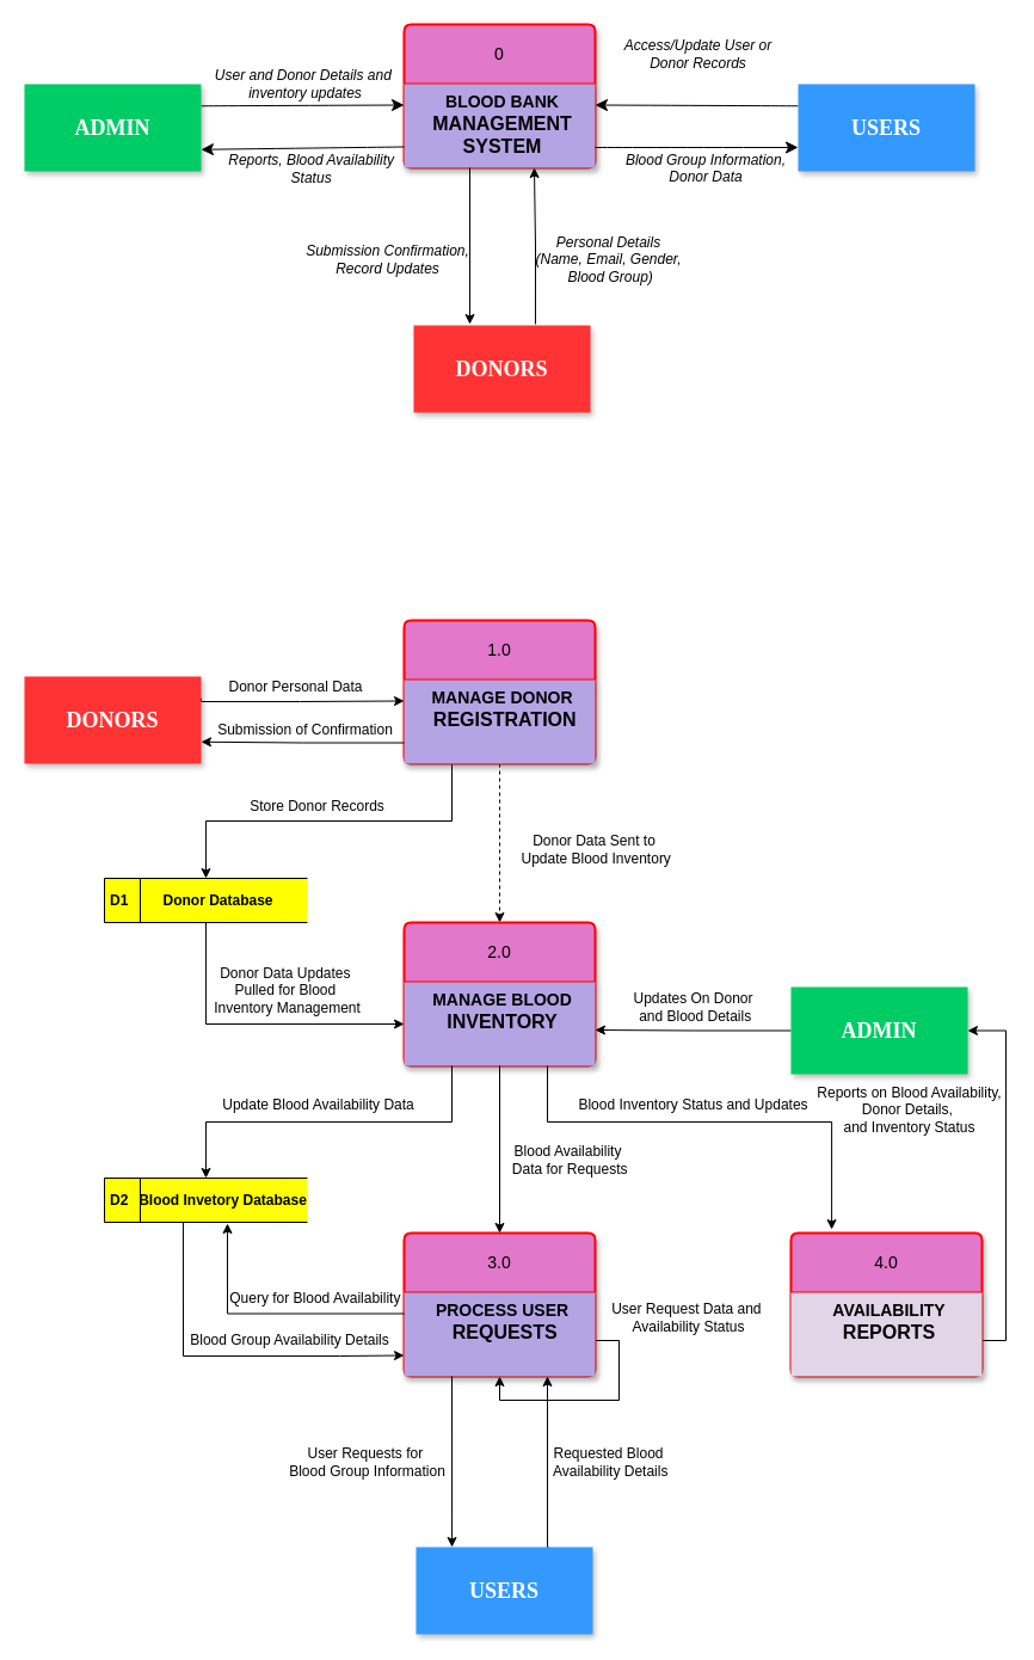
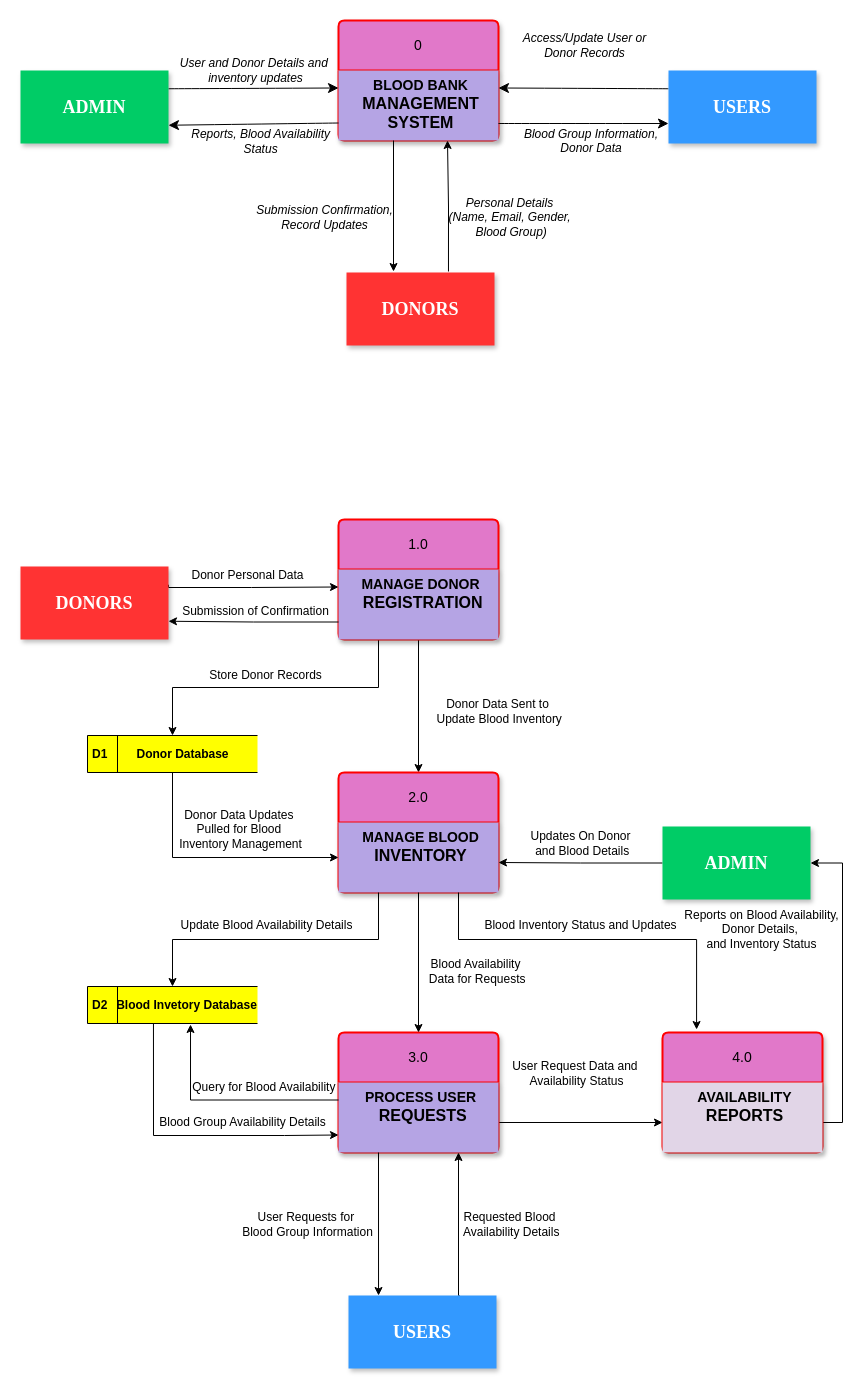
- <mxCell id="19" style="edgeStyle=orthogonalEdgeStyle;rounded=0;orthogonalLoop=1;jettySize=auto;html=1;exitX=0.5;exitY=1;exitDx=0;exitDy=0;entryX=0.5;entryY=0;entryDx=0;entryDy=0;dashed=1;" parent="1" source="21" target="25" edge="1"><mxGeometry relative="1" as="geometry" /></mxCell>
+ <mxCell id="19" style="edgeStyle=orthogonalEdgeStyle;rounded=0;orthogonalLoop=1;jettySize=auto;html=1;exitX=0.5;exitY=1;exitDx=0;exitDy=0;entryX=0.5;entryY=0;entryDx=0;entryDy=0;" parent="1" source="21" target="25" edge="1"><mxGeometry relative="1" as="geometry" /></mxCell>
- <mxCell id="49" value="&lt;div align=&quot;center&quot;&gt;Update Blood Availability Data&lt;/div&gt;" style="text;html=1;align=center;verticalAlign=middle;resizable=0;points=[];autosize=1;strokeColor=none;fillColor=none;" parent="1" vertex="1"><mxGeometry x="174" y="912" width="183" height="26" as="geometry" /></mxCell>
+ <mxCell id="49" value="&lt;div align=&quot;center&quot;&gt;Update Blood Availability Details&lt;/div&gt;" style="text;html=1;align=center;verticalAlign=middle;resizable=0;points=[];autosize=1;strokeColor=none;fillColor=none;" parent="1" vertex="1"><mxGeometry x="174" y="912" width="183" height="26" as="geometry" /></mxCell>
- <mxCell id="55" value="&lt;div&gt;User Request Data and&amp;nbsp;&lt;/div&gt;&lt;div&gt;Availability Status&lt;/div&gt;" style="text;html=1;align=center;verticalAlign=middle;resizable=0;points=[];autosize=1;strokeColor=none;fillColor=none;" parent="1" vertex="1"><mxGeometry x="504" y="1082" width="144" height="41" as="geometry" /></mxCell>
+ <mxCell id="55" value="&lt;div&gt;User Request Data and&amp;nbsp;&lt;/div&gt;&lt;div&gt;Availability Status&lt;/div&gt;" style="text;html=1;align=center;verticalAlign=middle;resizable=0;points=[];autosize=1;strokeColor=none;fillColor=none;" parent="1" vertex="1"><mxGeometry x="504" y="1052" width="144" height="41" as="geometry" /></mxCell>
- <mxCell id="33" style="edgeStyle=orthogonalEdgeStyle;rounded=0;orthogonalLoop=1;jettySize=auto;html=1;exitX=1;exitY=0.75;exitDx=0;exitDy=0;" parent="1" source="34" target="35" edge="1"><mxGeometry relative="1" as="geometry" /></mxCell>
+ <mxCell id="33" style="edgeStyle=orthogonalEdgeStyle;rounded=0;orthogonalLoop=1;jettySize=auto;html=1;exitX=1;exitY=0.75;exitDx=0;exitDy=0;entryX=0;entryY=0.75;entryDx=0;entryDy=0;" parent="1" source="34" target="41" edge="1"><mxGeometry relative="1" as="geometry" /></mxCell>
